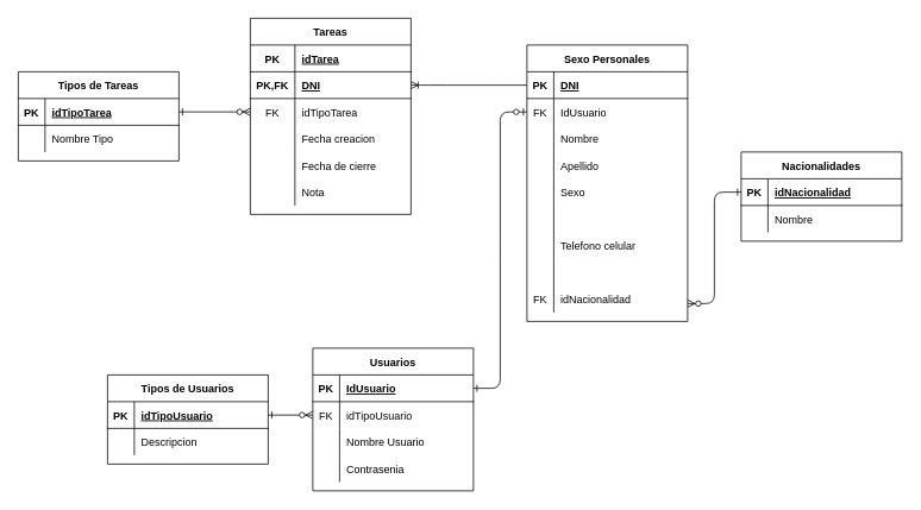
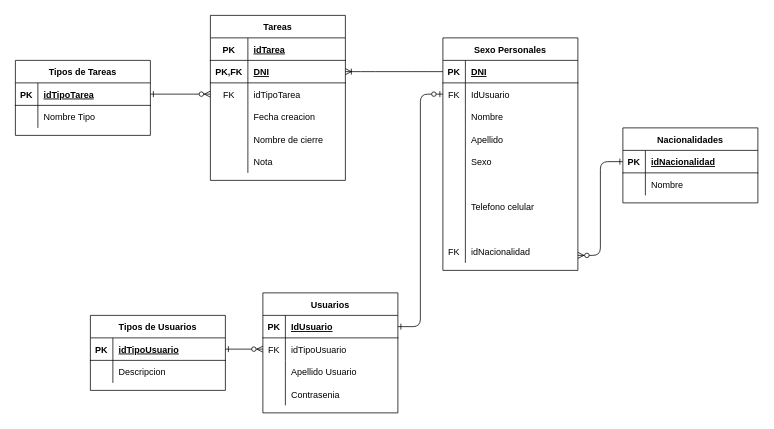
- <mxCell id="70" value="Fecha de cierre" style="shape=partialRectangle;connectable=0;fillColor=none;top=0;left=0;bottom=0;right=0;align=left;spacingLeft=6;overflow=hidden;" parent="68" vertex="1"><mxGeometry x="50" width="130" height="30" as="geometry" /></mxCell>
+ <mxCell id="70" value="Nombre de cierre" style="shape=partialRectangle;connectable=0;fillColor=none;top=0;left=0;bottom=0;right=0;align=left;spacingLeft=6;overflow=hidden;" parent="68" vertex="1"><mxGeometry x="50" width="130" height="30" as="geometry" /></mxCell>
- <mxCell id="11" value="Nombre Usuario" style="shape=partialRectangle;connectable=0;fillColor=none;top=0;left=0;bottom=0;right=0;align=left;spacingLeft=6;overflow=hidden;" parent="9" vertex="1"><mxGeometry x="30" width="150" height="30" as="geometry" /></mxCell>
+ <mxCell id="11" value="Apellido Usuario" style="shape=partialRectangle;connectable=0;fillColor=none;top=0;left=0;bottom=0;right=0;align=left;spacingLeft=6;overflow=hidden;" parent="9" vertex="1"><mxGeometry x="30" width="150" height="30" as="geometry" /></mxCell>
